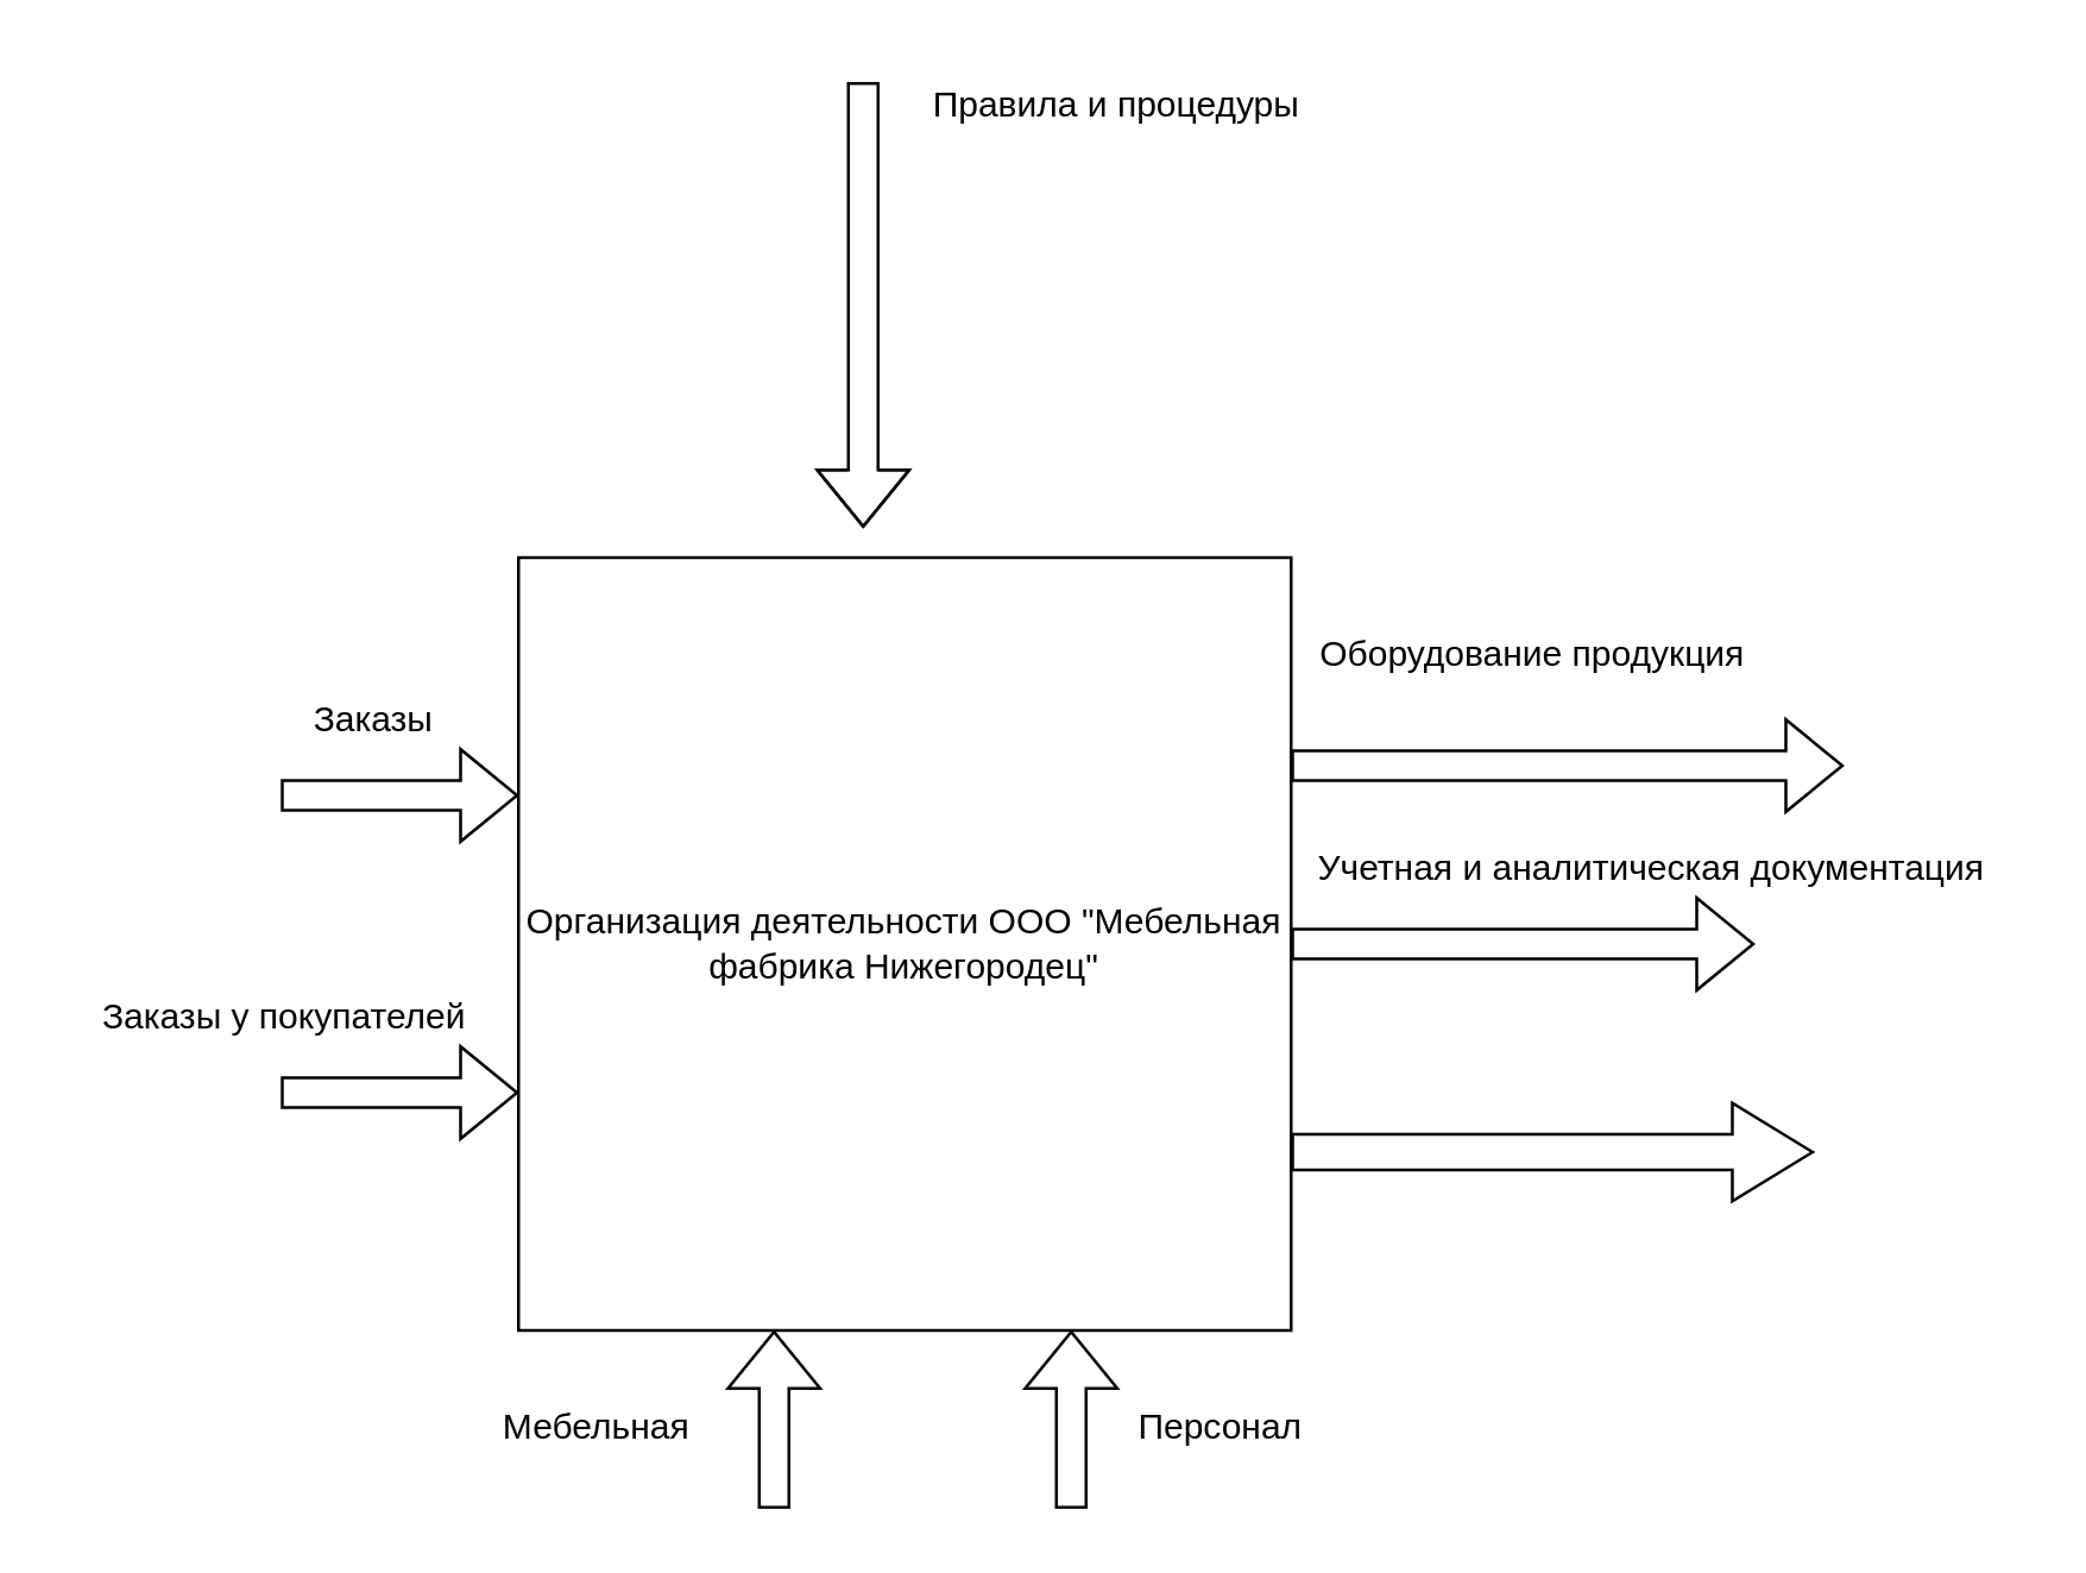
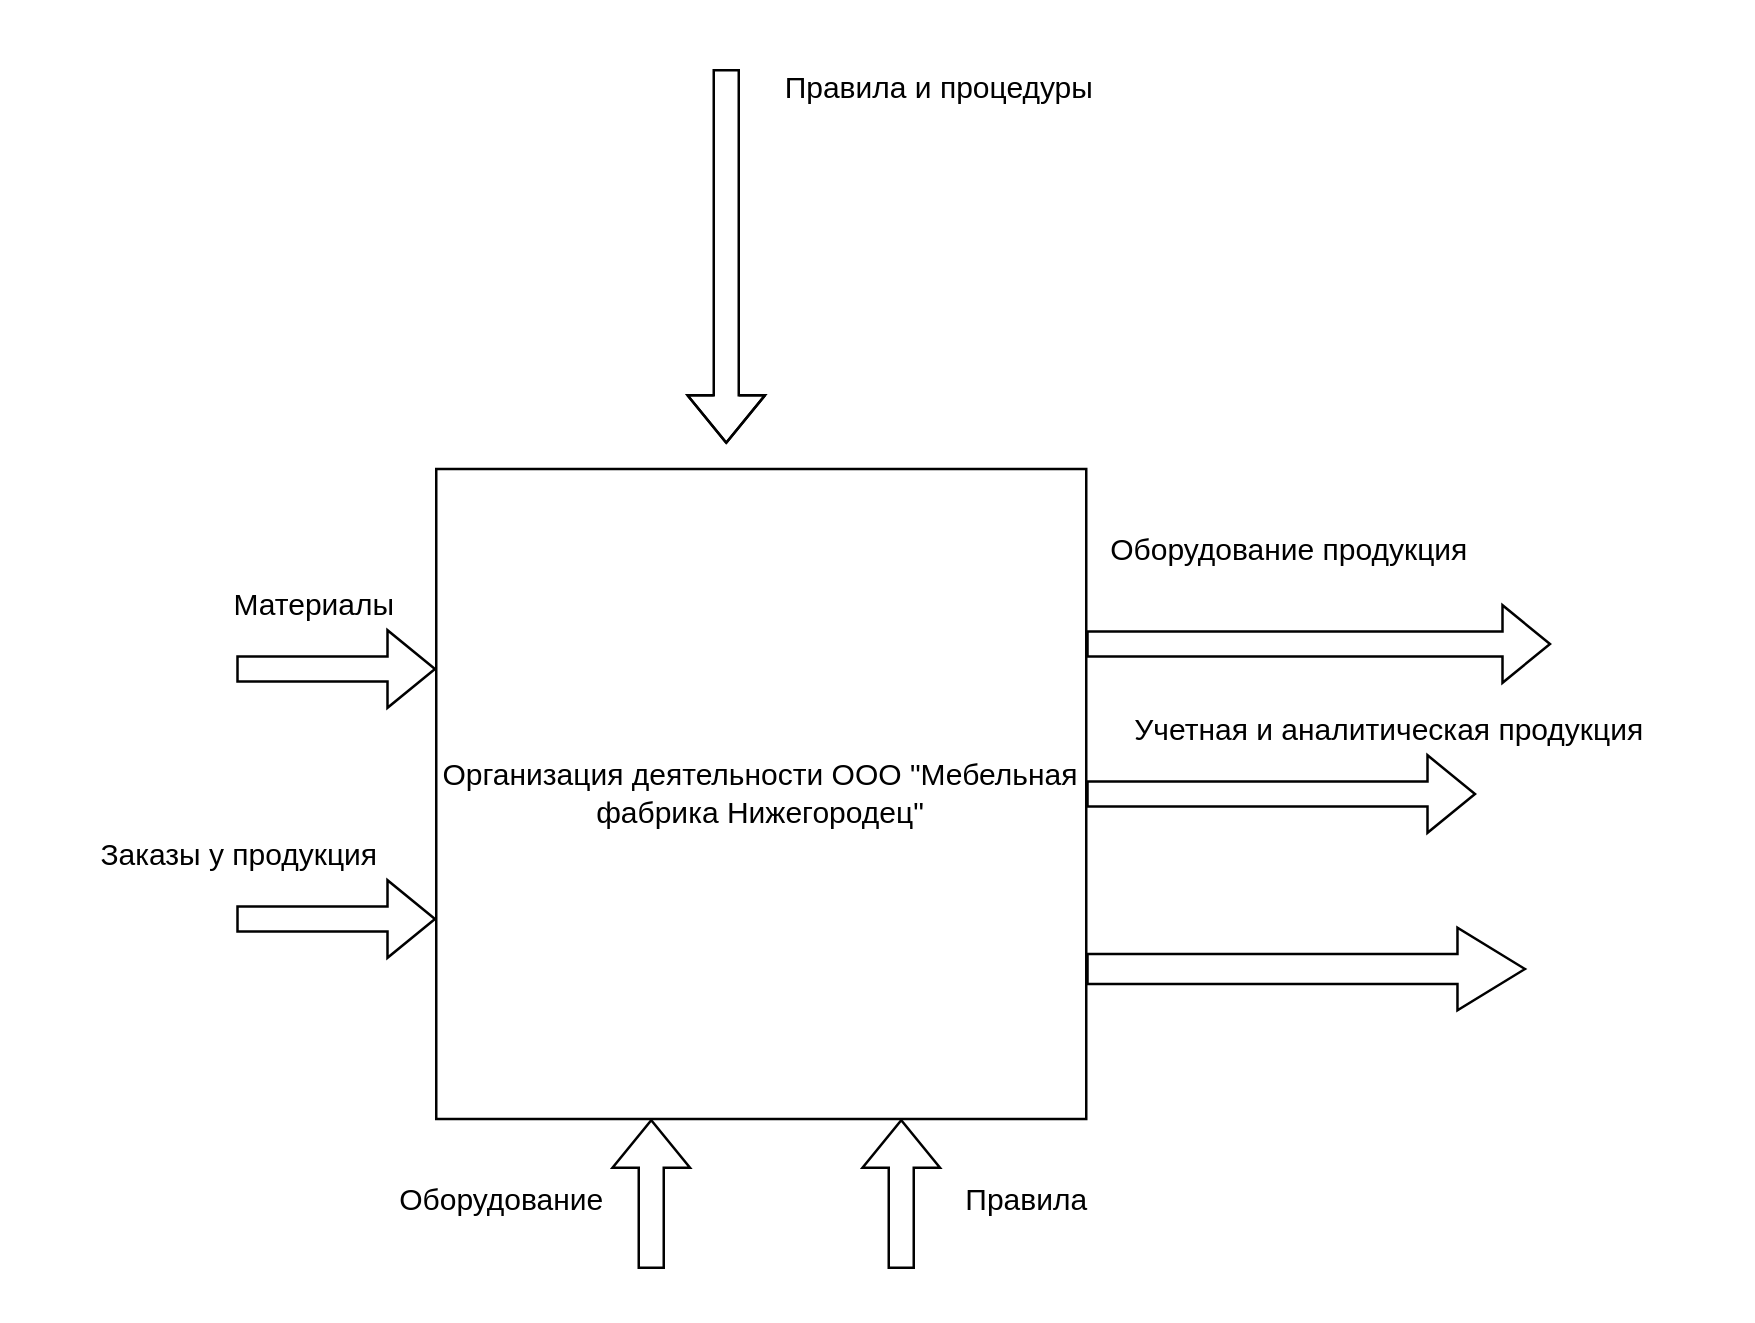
- <mxCell id="8" value="Заказы" style="text;html=1;align=center;verticalAlign=middle;resizable=0;points=[];autosize=1;strokeColor=none;fillColor=none;" vertex="1" parent="1"><mxGeometry x="80" y="227" width="90" height="30" as="geometry" /></mxCell>
+ <mxCell id="8" value="Материалы" style="text;html=1;align=center;verticalAlign=middle;resizable=0;points=[];autosize=1;strokeColor=none;fillColor=none;" vertex="1" parent="1"><mxGeometry x="80" y="227" width="90" height="30" as="geometry" /></mxCell>
- <mxCell id="15" value="Учетная и аналитическая документация" style="text;html=1;align=center;verticalAlign=middle;resizable=0;points=[];autosize=1;strokeColor=none;fillColor=none;" vertex="1" parent="1"><mxGeometry x="430" y="277" width="250" height="30" as="geometry" /></mxCell>
+ <mxCell id="15" value="Учетная и аналитическая продукция" style="text;html=1;align=center;verticalAlign=middle;resizable=0;points=[];autosize=1;strokeColor=none;fillColor=none;" vertex="1" parent="1"><mxGeometry x="430" y="277" width="250" height="30" as="geometry" /></mxCell>
- <mxCell id="7" value="Заказы у покупателей" style="text;html=1;align=center;verticalAlign=middle;resizable=0;points=[];autosize=1;strokeColor=none;fillColor=none;" vertex="1" parent="1"><mxGeometry x="20" y="327" width="150" height="30" as="geometry" /></mxCell>
+ <mxCell id="7" value="Заказы у продукция" style="text;html=1;align=center;verticalAlign=middle;resizable=0;points=[];autosize=1;strokeColor=none;fillColor=none;" vertex="1" parent="1"><mxGeometry x="20" y="327" width="150" height="30" as="geometry" /></mxCell>
- <mxCell id="18" value="Мебельная" style="text;html=1;align=center;verticalAlign=middle;resizable=0;points=[];autosize=1;strokeColor=none;fillColor=none;" vertex="1" parent="1"><mxGeometry x="145" y="465" width="110" height="30" as="geometry" /></mxCell>
+ <mxCell id="18" value="Оборудование" style="text;html=1;align=center;verticalAlign=middle;resizable=0;points=[];autosize=1;strokeColor=none;fillColor=none;" vertex="1" parent="1"><mxGeometry x="145" y="465" width="110" height="30" as="geometry" /></mxCell>
- <mxCell id="19" value="Персонал" style="text;html=1;align=center;verticalAlign=middle;resizable=0;points=[];autosize=1;strokeColor=none;fillColor=none;" vertex="1" parent="1"><mxGeometry x="370" y="465" width="80" height="30" as="geometry" /></mxCell>
+ <mxCell id="19" value="Правила" style="text;html=1;align=center;verticalAlign=middle;resizable=0;points=[];autosize=1;strokeColor=none;fillColor=none;" vertex="1" parent="1"><mxGeometry x="370" y="465" width="80" height="30" as="geometry" /></mxCell>
